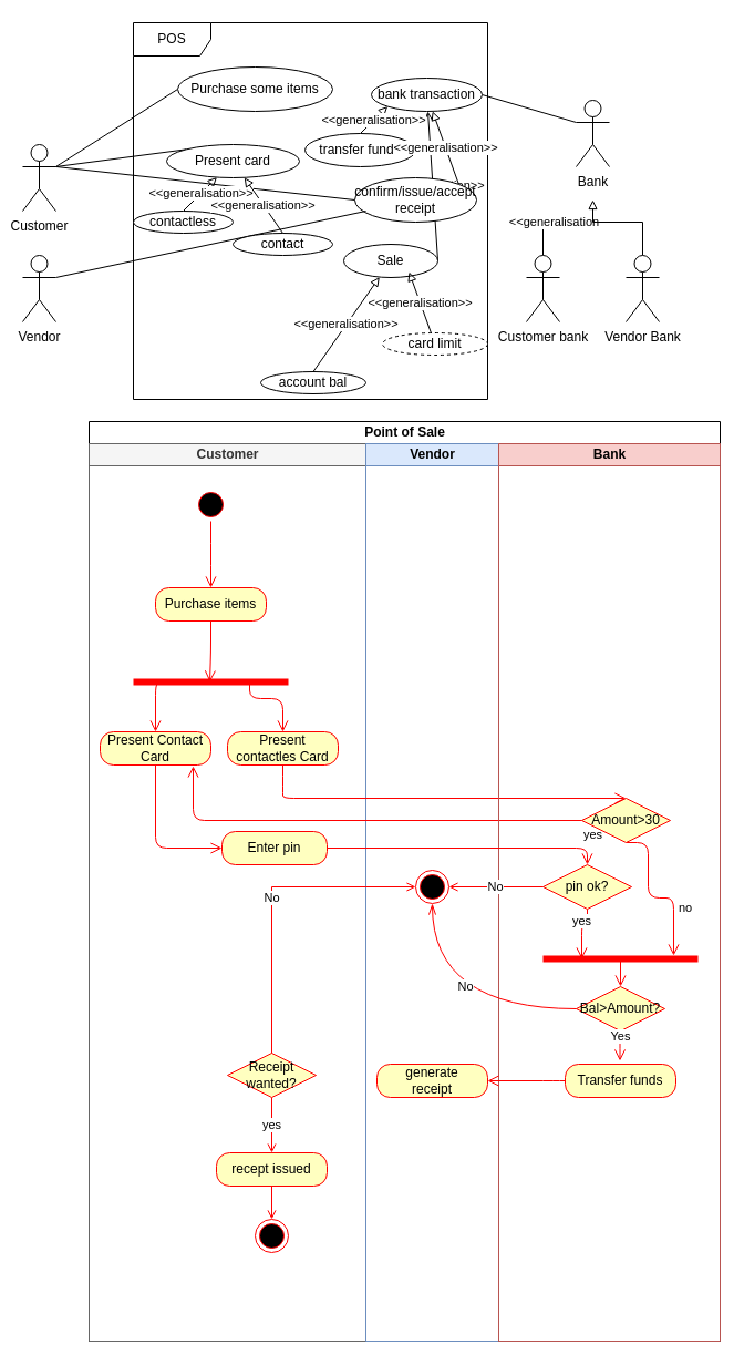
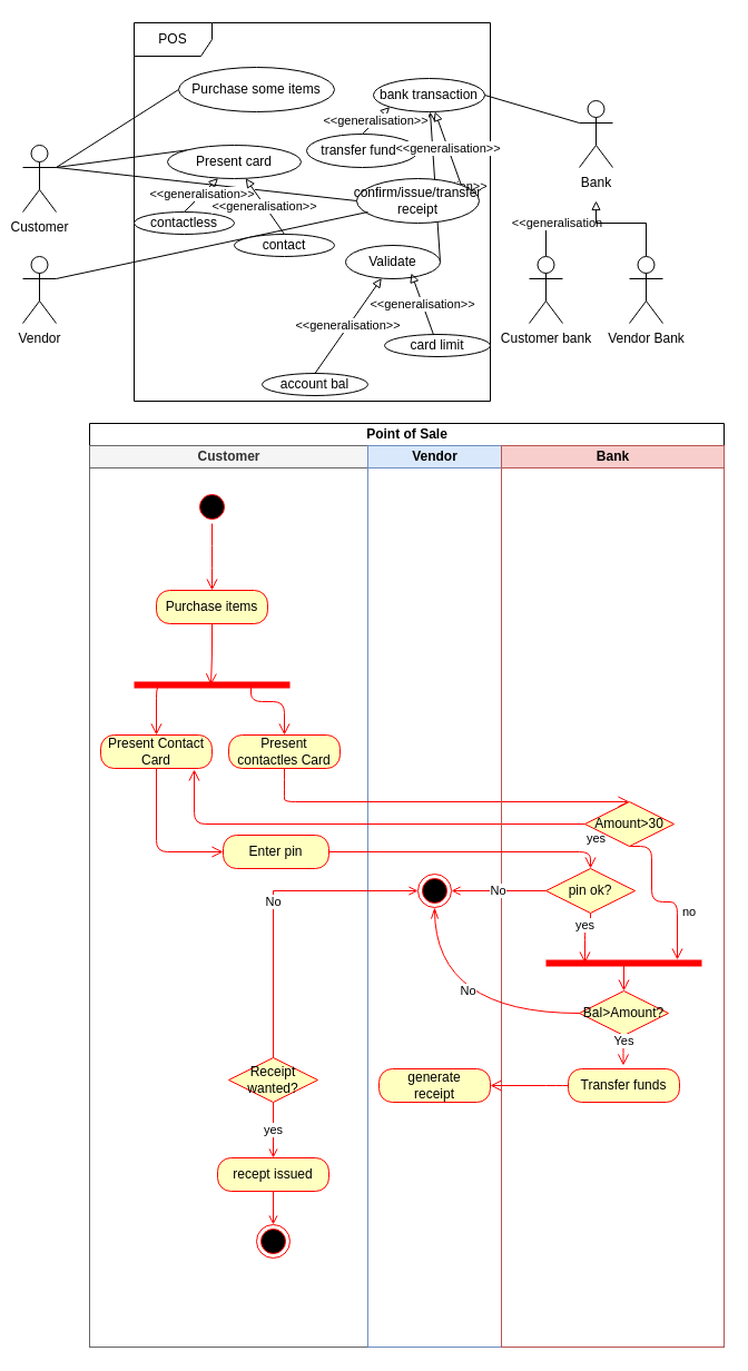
- <mxCell id="17" value="confirm/issue/accept receipt" style="ellipse;whiteSpace=wrap;html=1;" parent="1" vertex="1"><mxGeometry x="320" y="160" width="110" height="40" as="geometry" /></mxCell>
+ <mxCell id="17" value="confirm/issue/transfer receipt" style="ellipse;whiteSpace=wrap;html=1;" parent="1" vertex="1"><mxGeometry x="320" y="160" width="110" height="40" as="geometry" /></mxCell>
- <mxCell id="10" value="Sale" style="ellipse;whiteSpace=wrap;html=1;" parent="1" vertex="1"><mxGeometry x="310" y="220" width="85" height="30" as="geometry" /></mxCell>
+ <mxCell id="10" value="Validate" style="ellipse;whiteSpace=wrap;html=1;" parent="1" vertex="1"><mxGeometry x="310" y="220" width="85" height="30" as="geometry" /></mxCell>
- <mxCell id="26" value="card limit" style="ellipse;whiteSpace=wrap;html=1;dashed=1;" parent="1" vertex="1"><mxGeometry x="345" y="300" width="95" height="20" as="geometry" /></mxCell>
+ <mxCell id="26" value="card limit" style="ellipse;whiteSpace=wrap;html=1;" parent="1" vertex="1"><mxGeometry x="345" y="300" width="95" height="20" as="geometry" /></mxCell>
